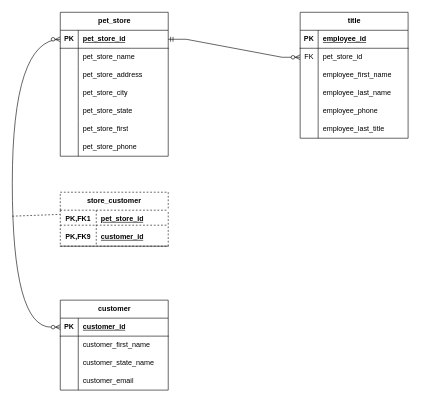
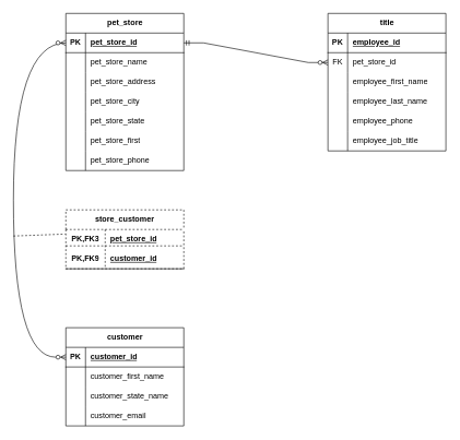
- <mxCell id="42" value="employee_last_title" style="shape=partialRectangle;connectable=0;fillColor=none;top=0;left=0;bottom=0;right=0;align=left;spacingLeft=6;overflow=hidden;whiteSpace=wrap;html=1;" vertex="1" parent="40"><mxGeometry x="30" width="150" height="30" as="geometry"><mxRectangle width="150" height="30" as="alternateBounds" /></mxGeometry></mxCell>
+ <mxCell id="42" value="employee_job_title" style="shape=partialRectangle;connectable=0;fillColor=none;top=0;left=0;bottom=0;right=0;align=left;spacingLeft=6;overflow=hidden;whiteSpace=wrap;html=1;" vertex="1" parent="40"><mxGeometry x="30" width="150" height="30" as="geometry"><mxRectangle width="150" height="30" as="alternateBounds" /></mxGeometry></mxCell>
- <mxCell id="59" value="PK,FK1" style="shape=partialRectangle;connectable=0;fillColor=none;top=0;left=0;bottom=0;right=0;fontStyle=1;overflow=hidden;html=1;whiteSpace=wrap;" vertex="1" parent="58"><mxGeometry width="60" height="30" as="geometry"><mxRectangle width="60" height="30" as="alternateBounds" /></mxGeometry></mxCell>
+ <mxCell id="59" value="PK,FK3" style="shape=partialRectangle;connectable=0;fillColor=none;top=0;left=0;bottom=0;right=0;fontStyle=1;overflow=hidden;html=1;whiteSpace=wrap;" vertex="1" parent="58"><mxGeometry width="60" height="30" as="geometry"><mxRectangle width="60" height="30" as="alternateBounds" /></mxGeometry></mxCell>
